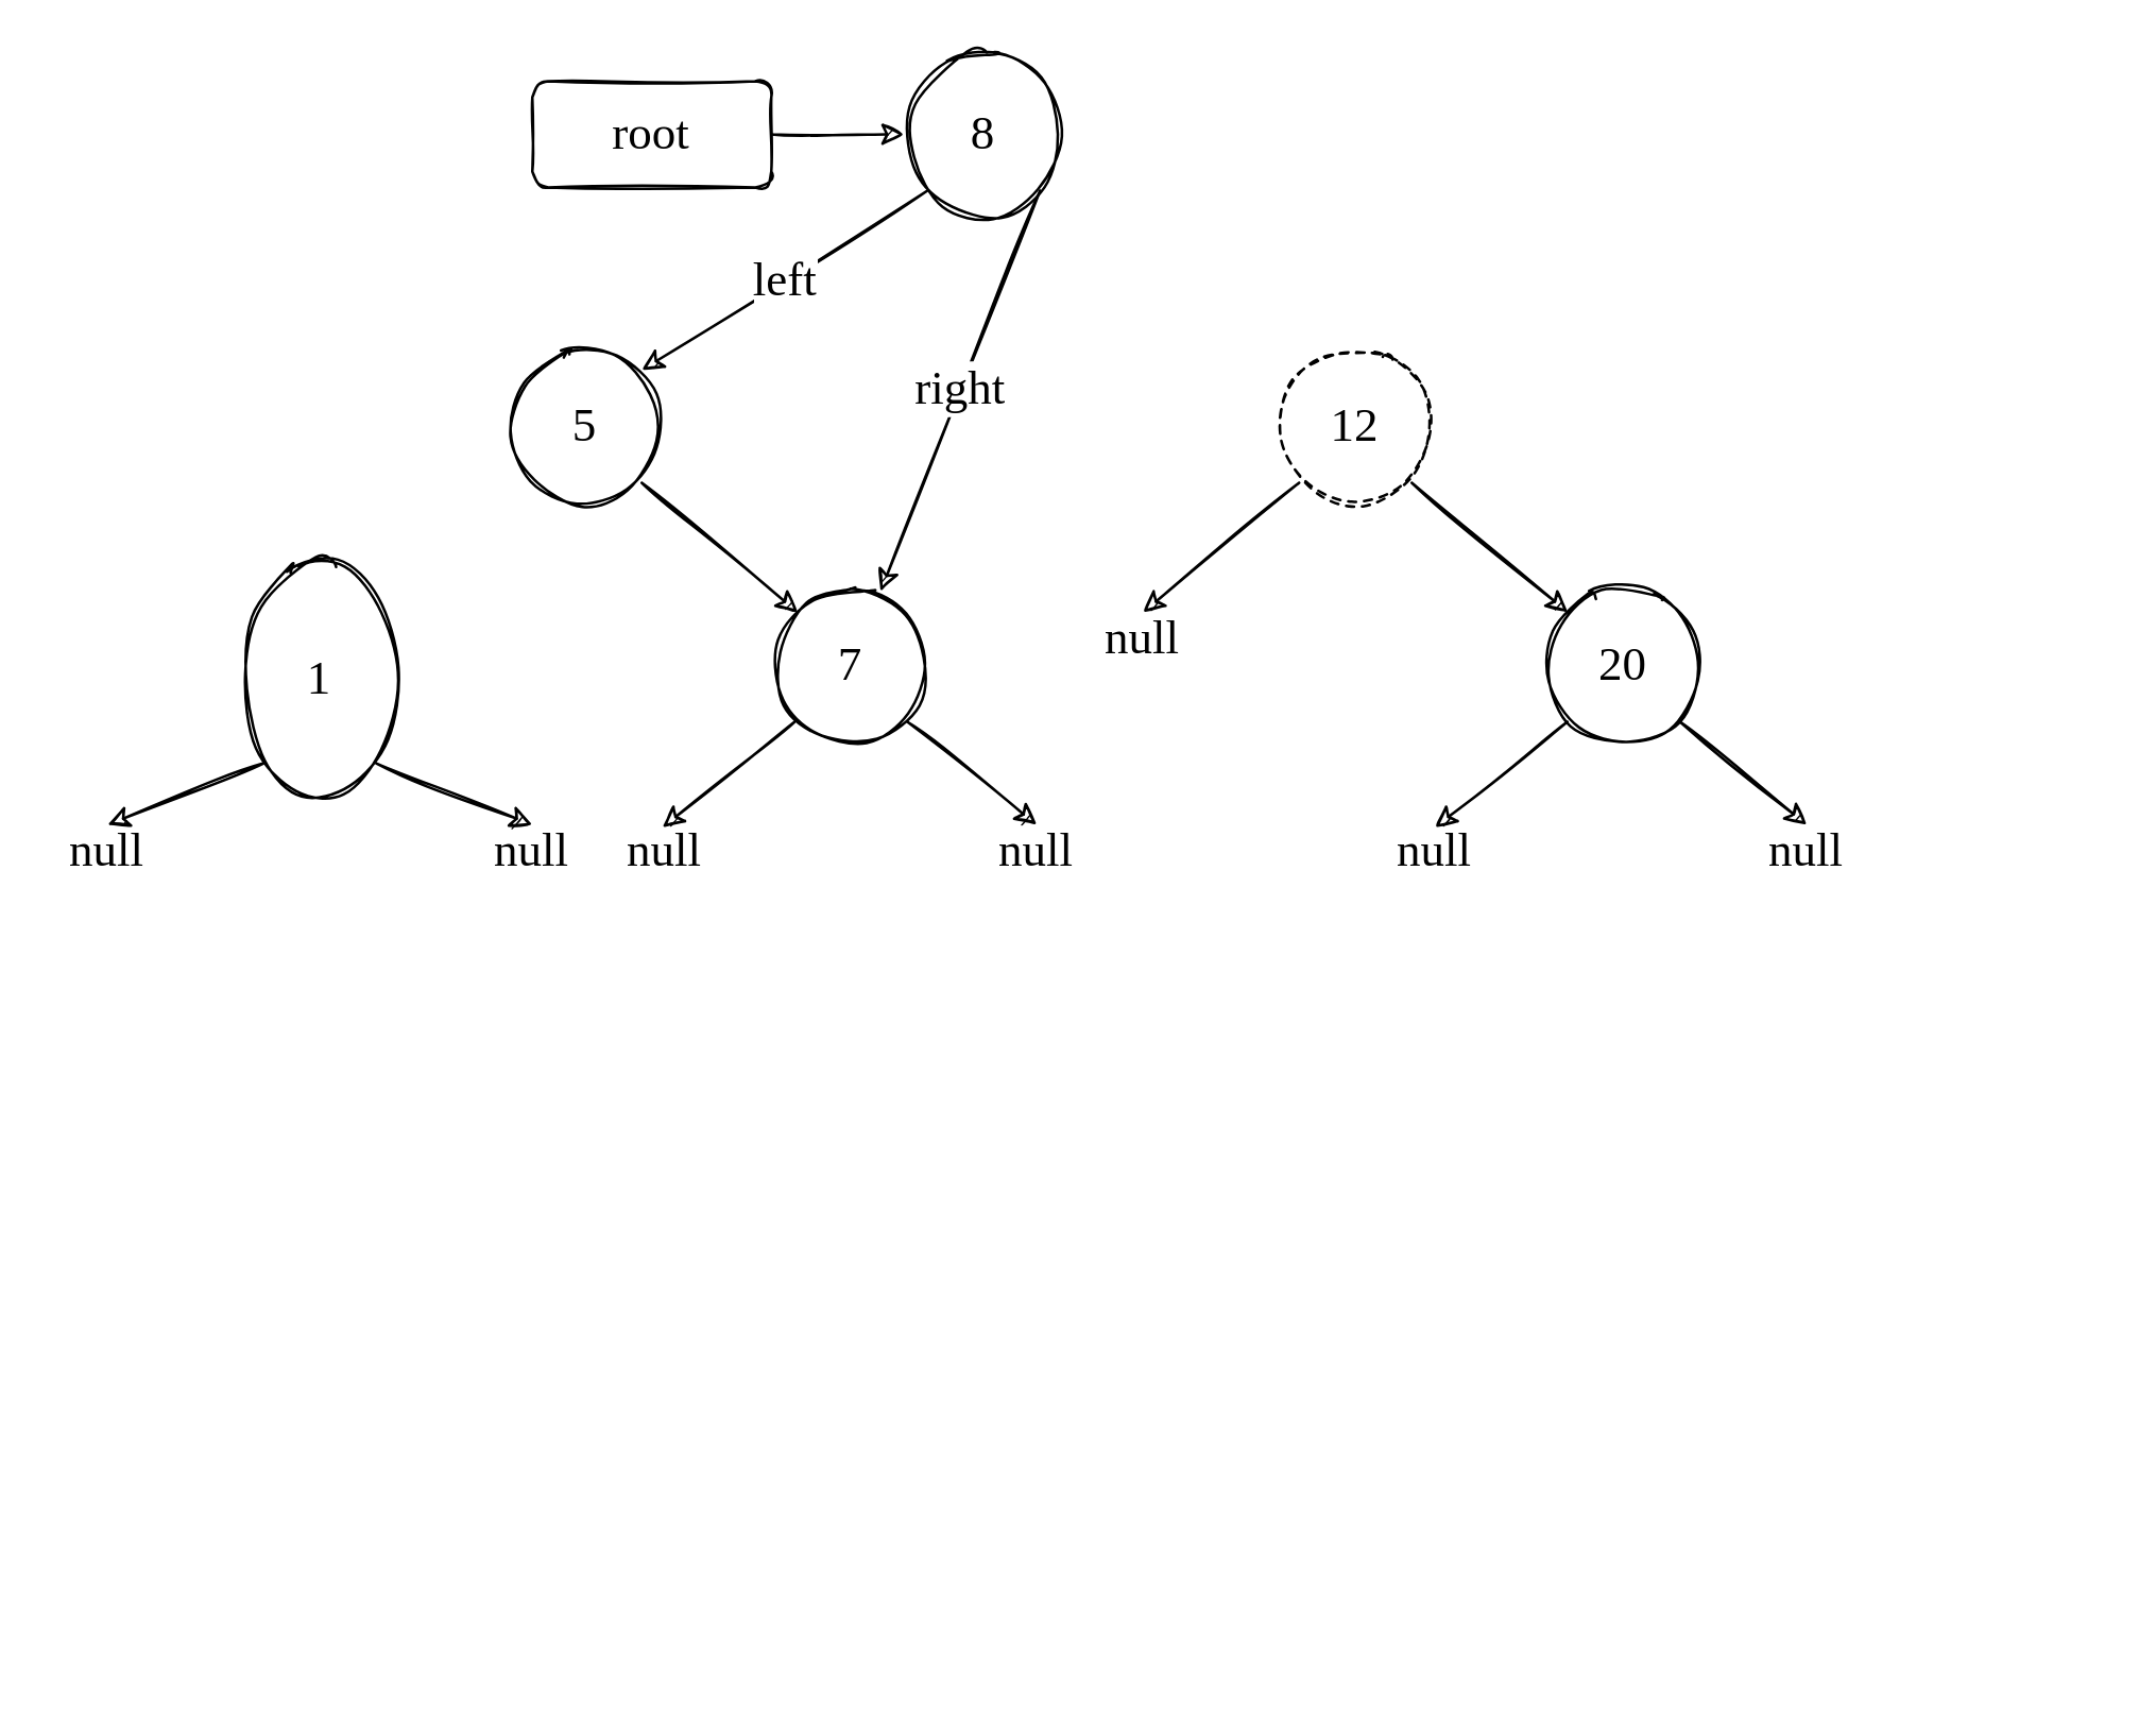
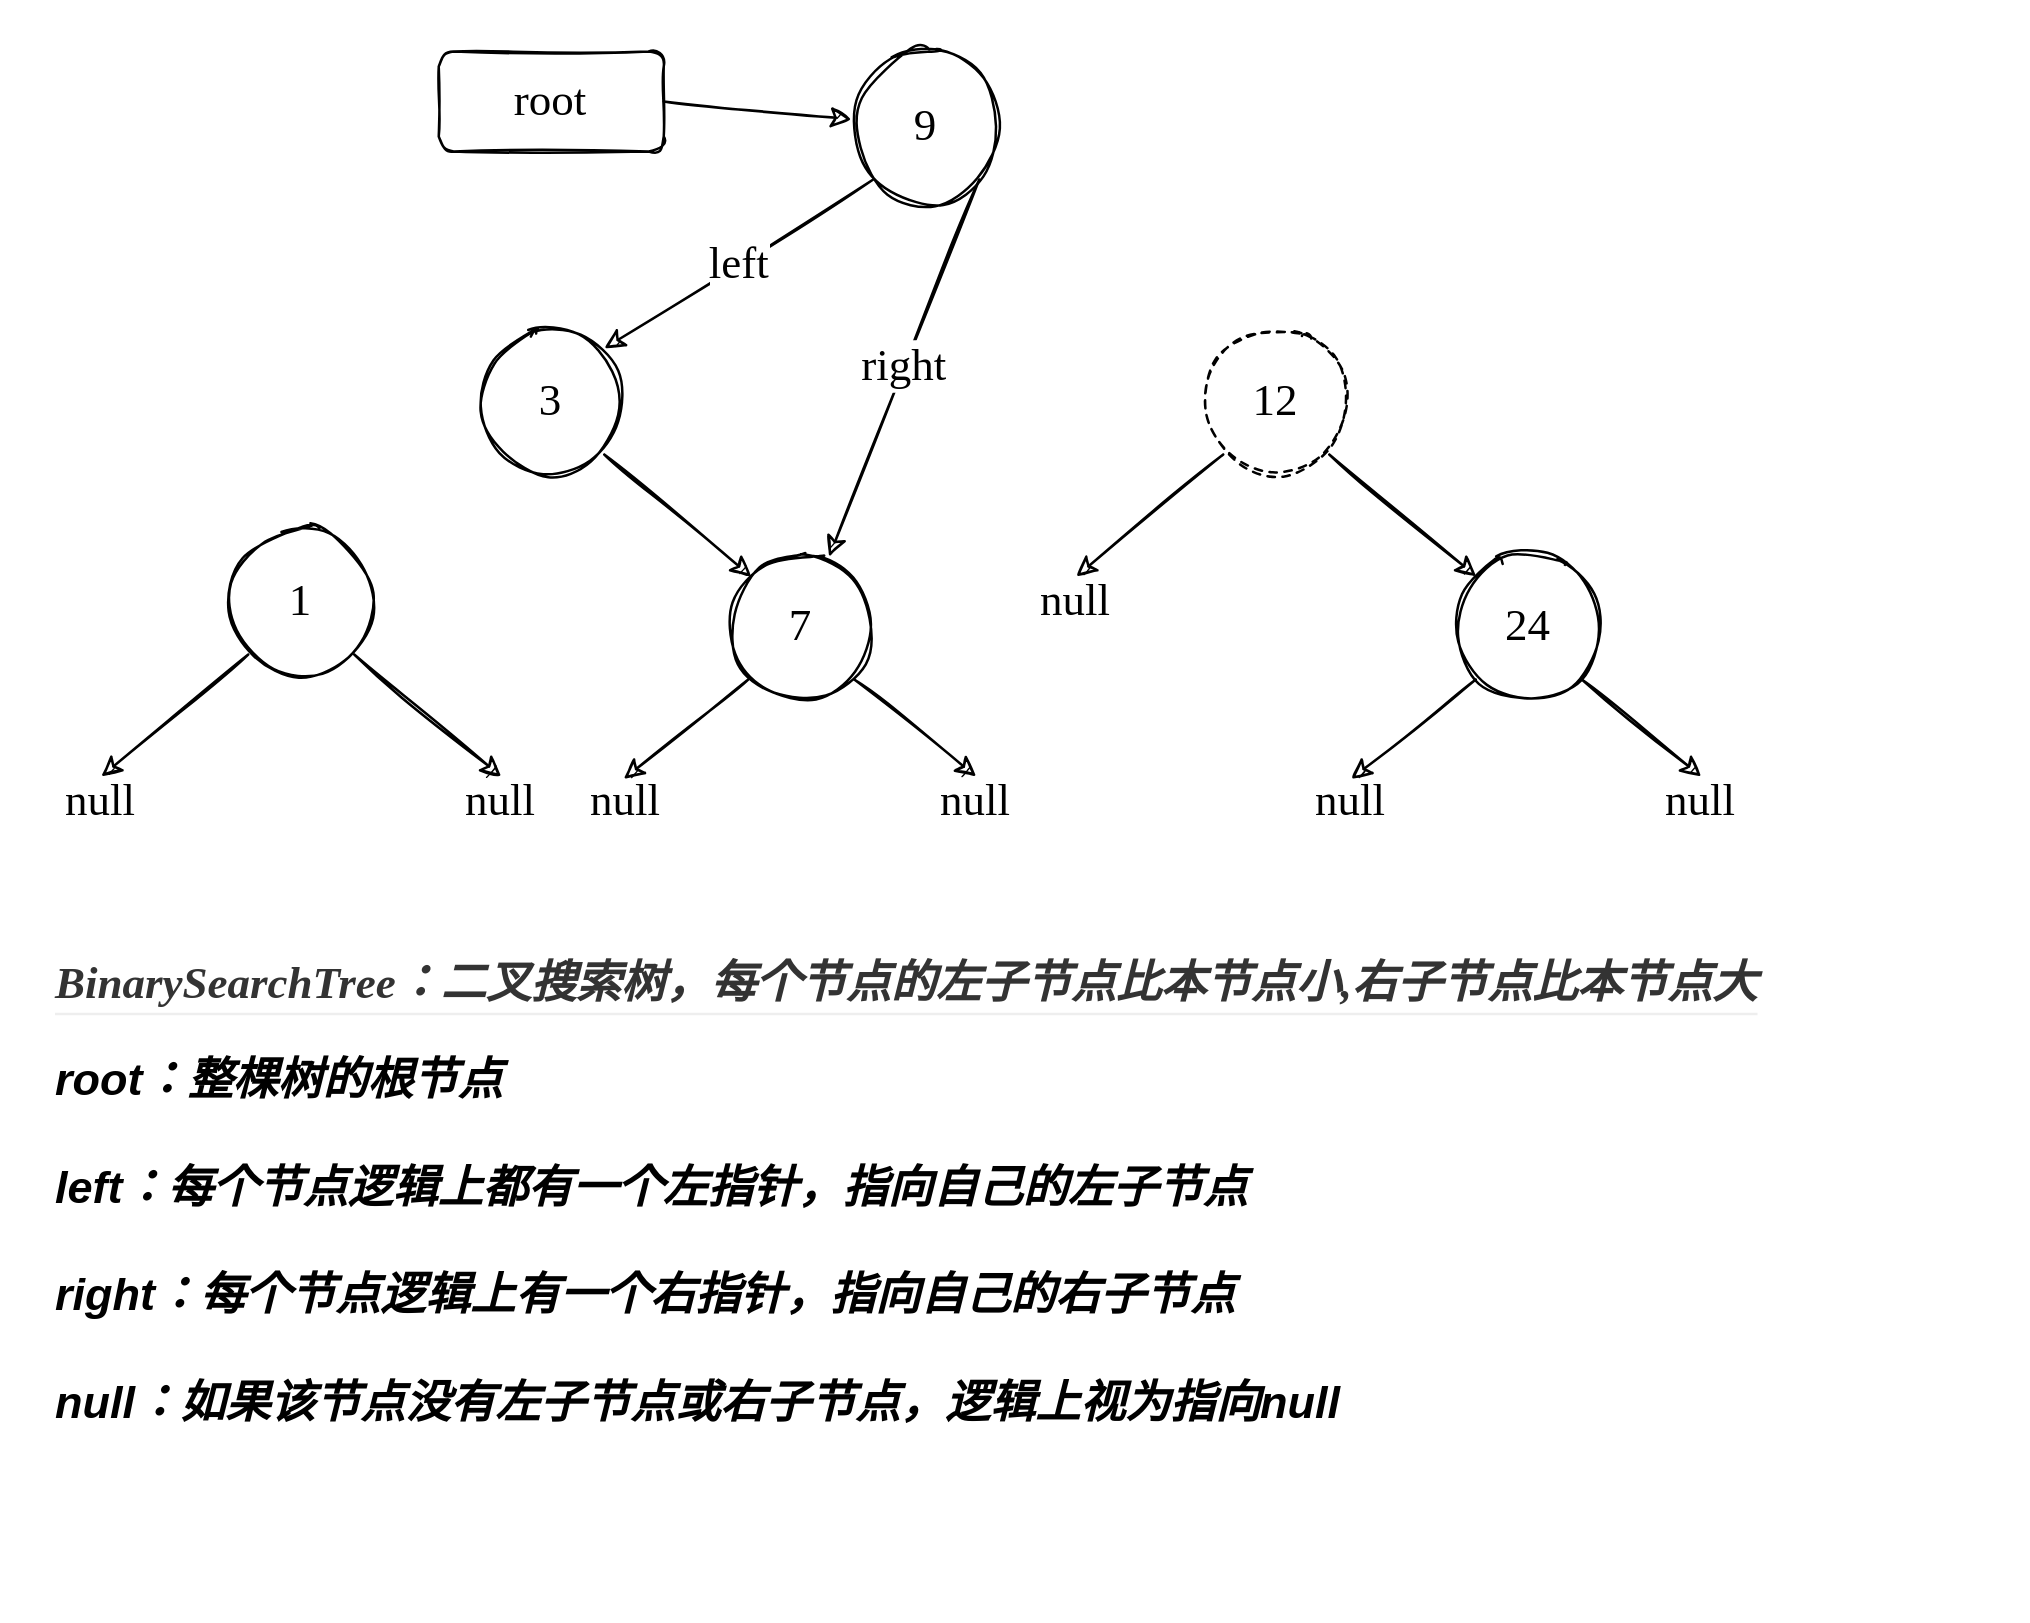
- <mxCell id="24" value="root" style="rounded=1;whiteSpace=wrap;html=1;fontFamily=Comic Sans MS;fontSize=18;fillColor=none;sketch=1;" parent="1" vertex="1"><mxGeometry x="200" y="30" width="90" height="40" as="geometry" /></mxCell>
+ <mxCell id="24" value="root" style="rounded=1;whiteSpace=wrap;html=1;fontFamily=Comic Sans MS;fontSize=18;fillColor=none;sketch=1;" parent="1" vertex="1"><mxGeometry x="175" y="20" width="90" height="40" as="geometry" /></mxCell>
- <mxCell id="2" value="8" style="ellipse;whiteSpace=wrap;html=1;aspect=fixed;fontSize=18;fontFamily=Comic Sans MS;sketch=1;" parent="1" vertex="1"><mxGeometry x="340" y="20" width="60" height="60" as="geometry" /></mxCell>
+ <mxCell id="2" value="9" style="ellipse;whiteSpace=wrap;html=1;aspect=fixed;fontSize=18;fontFamily=Comic Sans MS;sketch=1;" parent="1" vertex="1"><mxGeometry x="340" y="20" width="60" height="60" as="geometry" /></mxCell>
- <mxCell id="5" value="5" style="ellipse;whiteSpace=wrap;html=1;aspect=fixed;fontSize=18;fontFamily=Comic Sans MS;sketch=1;" parent="1" vertex="1"><mxGeometry x="190" y="130" width="60" height="60" as="geometry" /></mxCell>
+ <mxCell id="5" value="3" style="ellipse;whiteSpace=wrap;html=1;aspect=fixed;fontSize=18;fontFamily=Comic Sans MS;sketch=1;" parent="1" vertex="1"><mxGeometry x="190" y="130" width="60" height="60" as="geometry" /></mxCell>
- <mxCell id="15" value="20" style="ellipse;whiteSpace=wrap;html=1;aspect=fixed;fontSize=18;fontFamily=Comic Sans MS;sketch=1;" parent="1" vertex="1"><mxGeometry x="581.02" y="220" width="60" height="60" as="geometry" /></mxCell>
+ <mxCell id="15" value="24" style="ellipse;whiteSpace=wrap;html=1;aspect=fixed;fontSize=18;fontFamily=Comic Sans MS;sketch=1;" parent="1" vertex="1"><mxGeometry x="581.02" y="220" width="60" height="60" as="geometry" /></mxCell>
- <mxCell id="9" value="1" style="ellipse;whiteSpace=wrap;html=1;aspect=fixed;fontSize=18;fontFamily=Comic Sans MS;sketch=1;" parent="1" vertex="1"><mxGeometry x="90" y="210" width="60" height="90" as="geometry" /></mxCell>
+ <mxCell id="9" value="1" style="ellipse;whiteSpace=wrap;html=1;aspect=fixed;fontSize=18;fontFamily=Comic Sans MS;sketch=1;" parent="1" vertex="1"><mxGeometry x="90" y="210" width="60" height="60" as="geometry" /></mxCell>
+ <mxCell id="28" value="&lt;h1 style=&quot;box-sizing: border-box; break-after: avoid-page; break-inside: avoid; orphans: 4; margin-top: 1rem; margin-bottom: 1rem; position: relative; line-height: 1.2; cursor: text; border-bottom: 1px solid rgb(238, 238, 238); color: rgb(51, 51, 51); font-size: 18px;&quot; class=&quot;md-end-block md-heading&quot;&gt;&lt;span style=&quot;box-sizing: border-box; font-size: 18px;&quot; class=&quot;md-plain&quot;&gt;&lt;font face=&quot;Comic Sans MS&quot; style=&quot;font-size: 18px;&quot;&gt;&lt;span style=&quot;font-size: 18px;&quot;&gt;BinarySearchTree：二叉搜索树，每个节点的左子节点比本节点小,右子节点比本节点大&lt;/span&gt;&lt;/font&gt;&lt;/span&gt;&lt;/h1&gt;&lt;div style=&quot;font-size: 18px;&quot;&gt;root：整棵树的根节点&lt;/div&gt;&lt;div style=&quot;font-size: 18px;&quot;&gt;&lt;br&gt;&lt;/div&gt;&lt;div style=&quot;font-size: 18px;&quot;&gt;left：每个节点逻辑上都有一个左指针，指向自己的左子节点&lt;/div&gt;&lt;div style=&quot;font-size: 18px;&quot;&gt;&lt;br&gt;&lt;/div&gt;&lt;div style=&quot;font-size: 18px;&quot;&gt;right：每个节点逻辑上有一个右指针，指向自己的右子节点&lt;/div&gt;&lt;div style=&quot;font-size: 18px;&quot;&gt;&lt;br&gt;&lt;/div&gt;&lt;div style=&quot;font-size: 18px;&quot;&gt;null：如果该节点没有左子节点或右子节点，逻辑上视为指向null&lt;/div&gt;" style="rounded=0;whiteSpace=wrap;html=1;fillColor=none;align=left;verticalAlign=top;fontSize=18;fontStyle=3;strokeColor=none;" vertex="1" parent="1"><mxGeometry x="20" y="360" width="770" height="267" as="geometry" /></mxCell>
